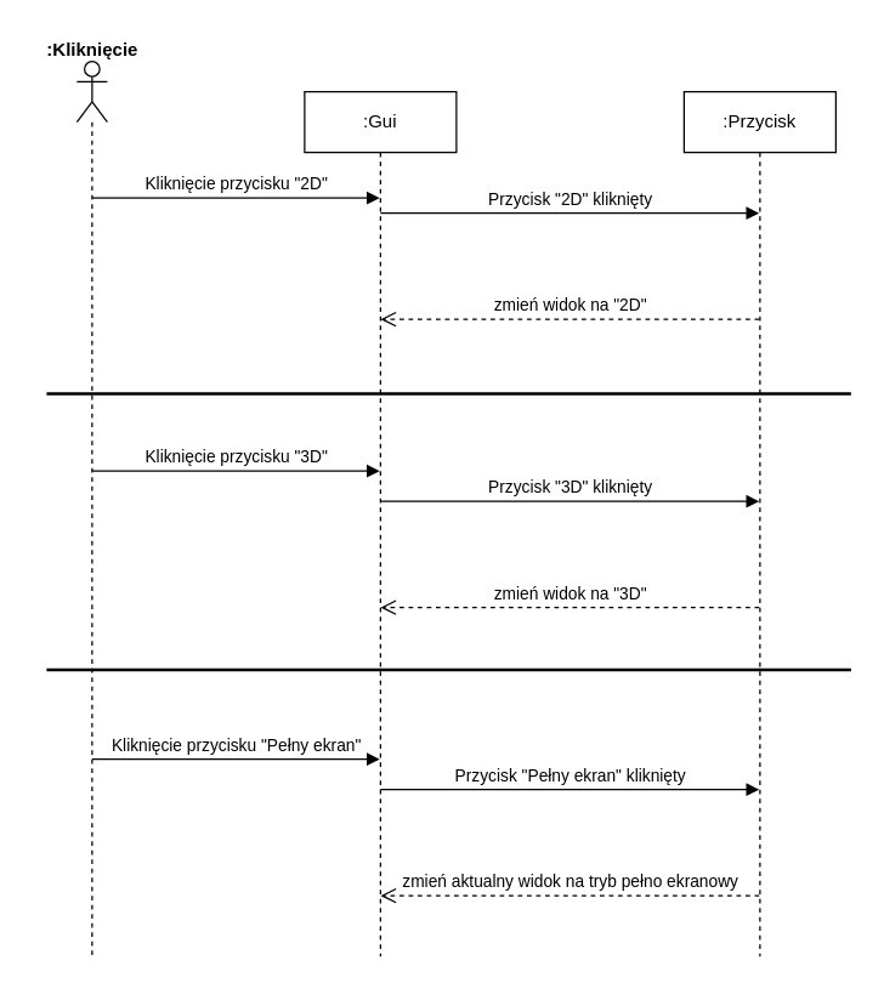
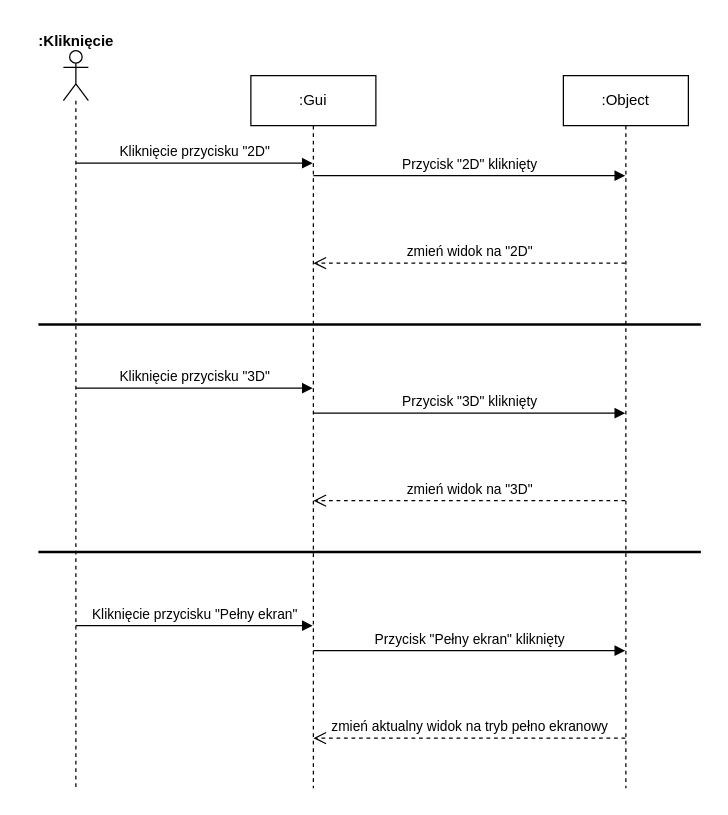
- <mxCell id="8" value=":Przycisk" style="shape=umlLifeline;perimeter=lifelinePerimeter;whiteSpace=wrap;html=1;container=1;dropTarget=0;collapsible=0;recursiveResize=0;outlineConnect=0;portConstraint=eastwest;newEdgeStyle={&quot;curved&quot;:0,&quot;rounded&quot;:0};" vertex="1" parent="1"><mxGeometry x="450" y="60" width="100" height="570" as="geometry" /></mxCell>
+ <mxCell id="8" value=":Object" style="shape=umlLifeline;perimeter=lifelinePerimeter;whiteSpace=wrap;html=1;container=1;dropTarget=0;collapsible=0;recursiveResize=0;outlineConnect=0;portConstraint=eastwest;newEdgeStyle={&quot;curved&quot;:0,&quot;rounded&quot;:0};" vertex="1" parent="1"><mxGeometry x="450" y="60" width="100" height="570" as="geometry" /></mxCell>
